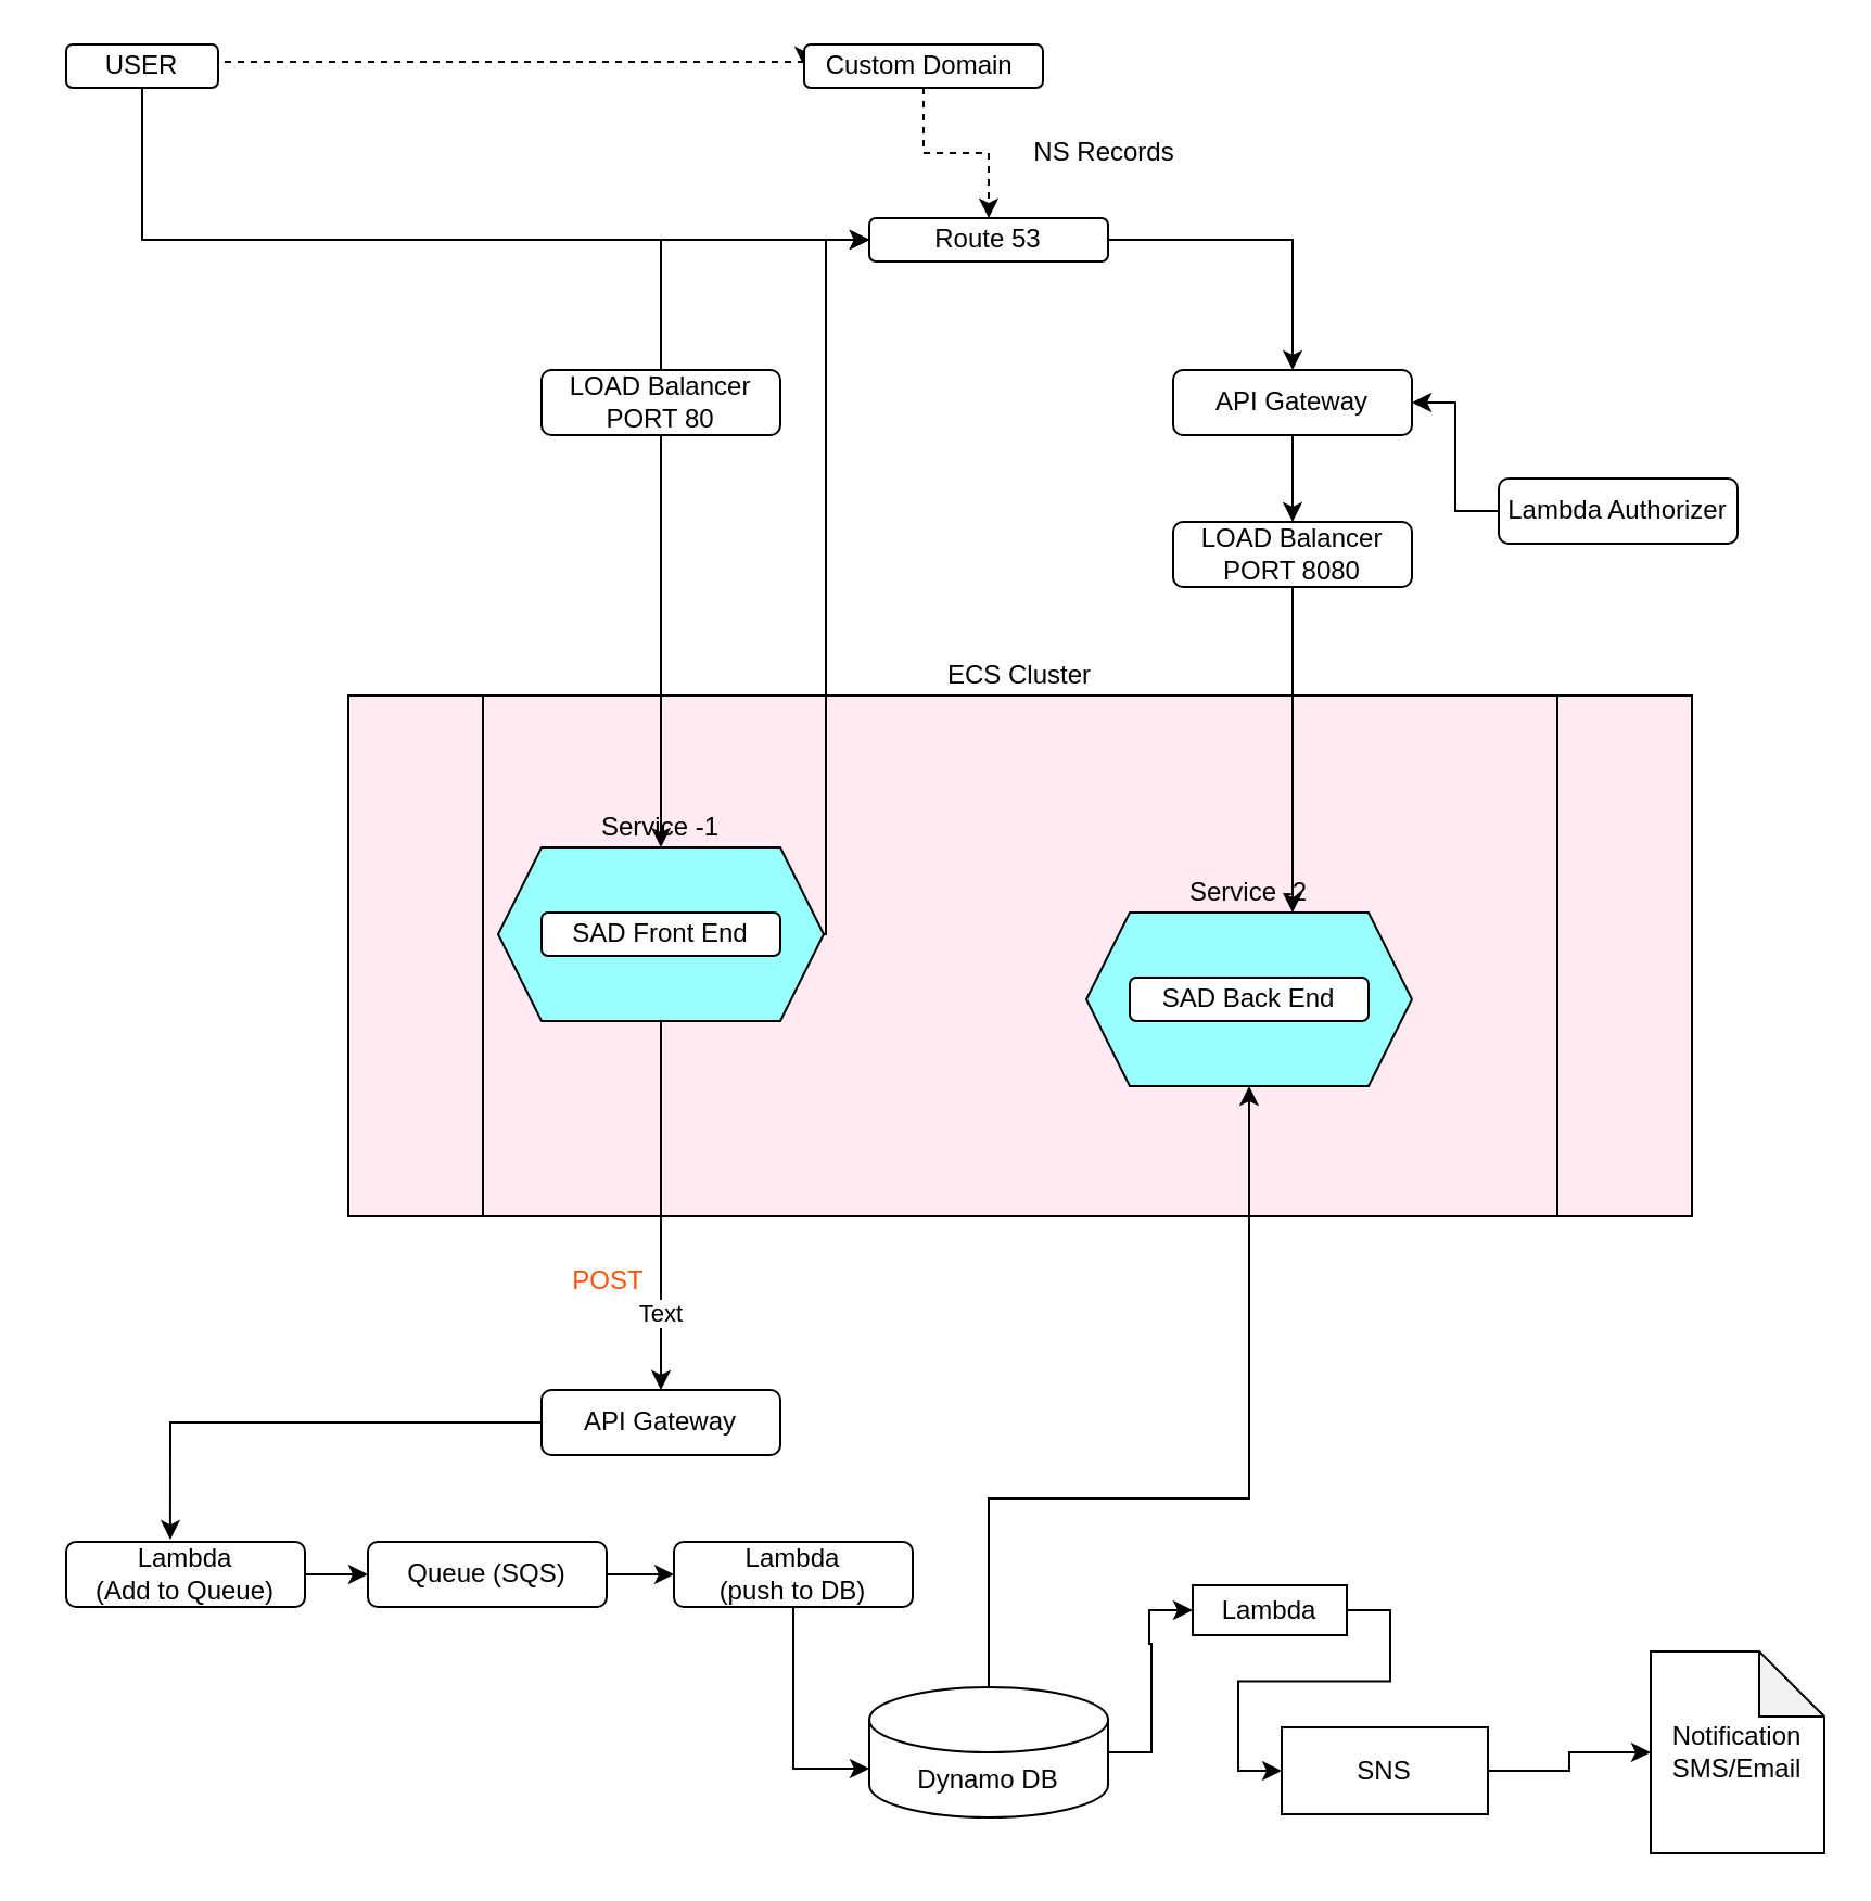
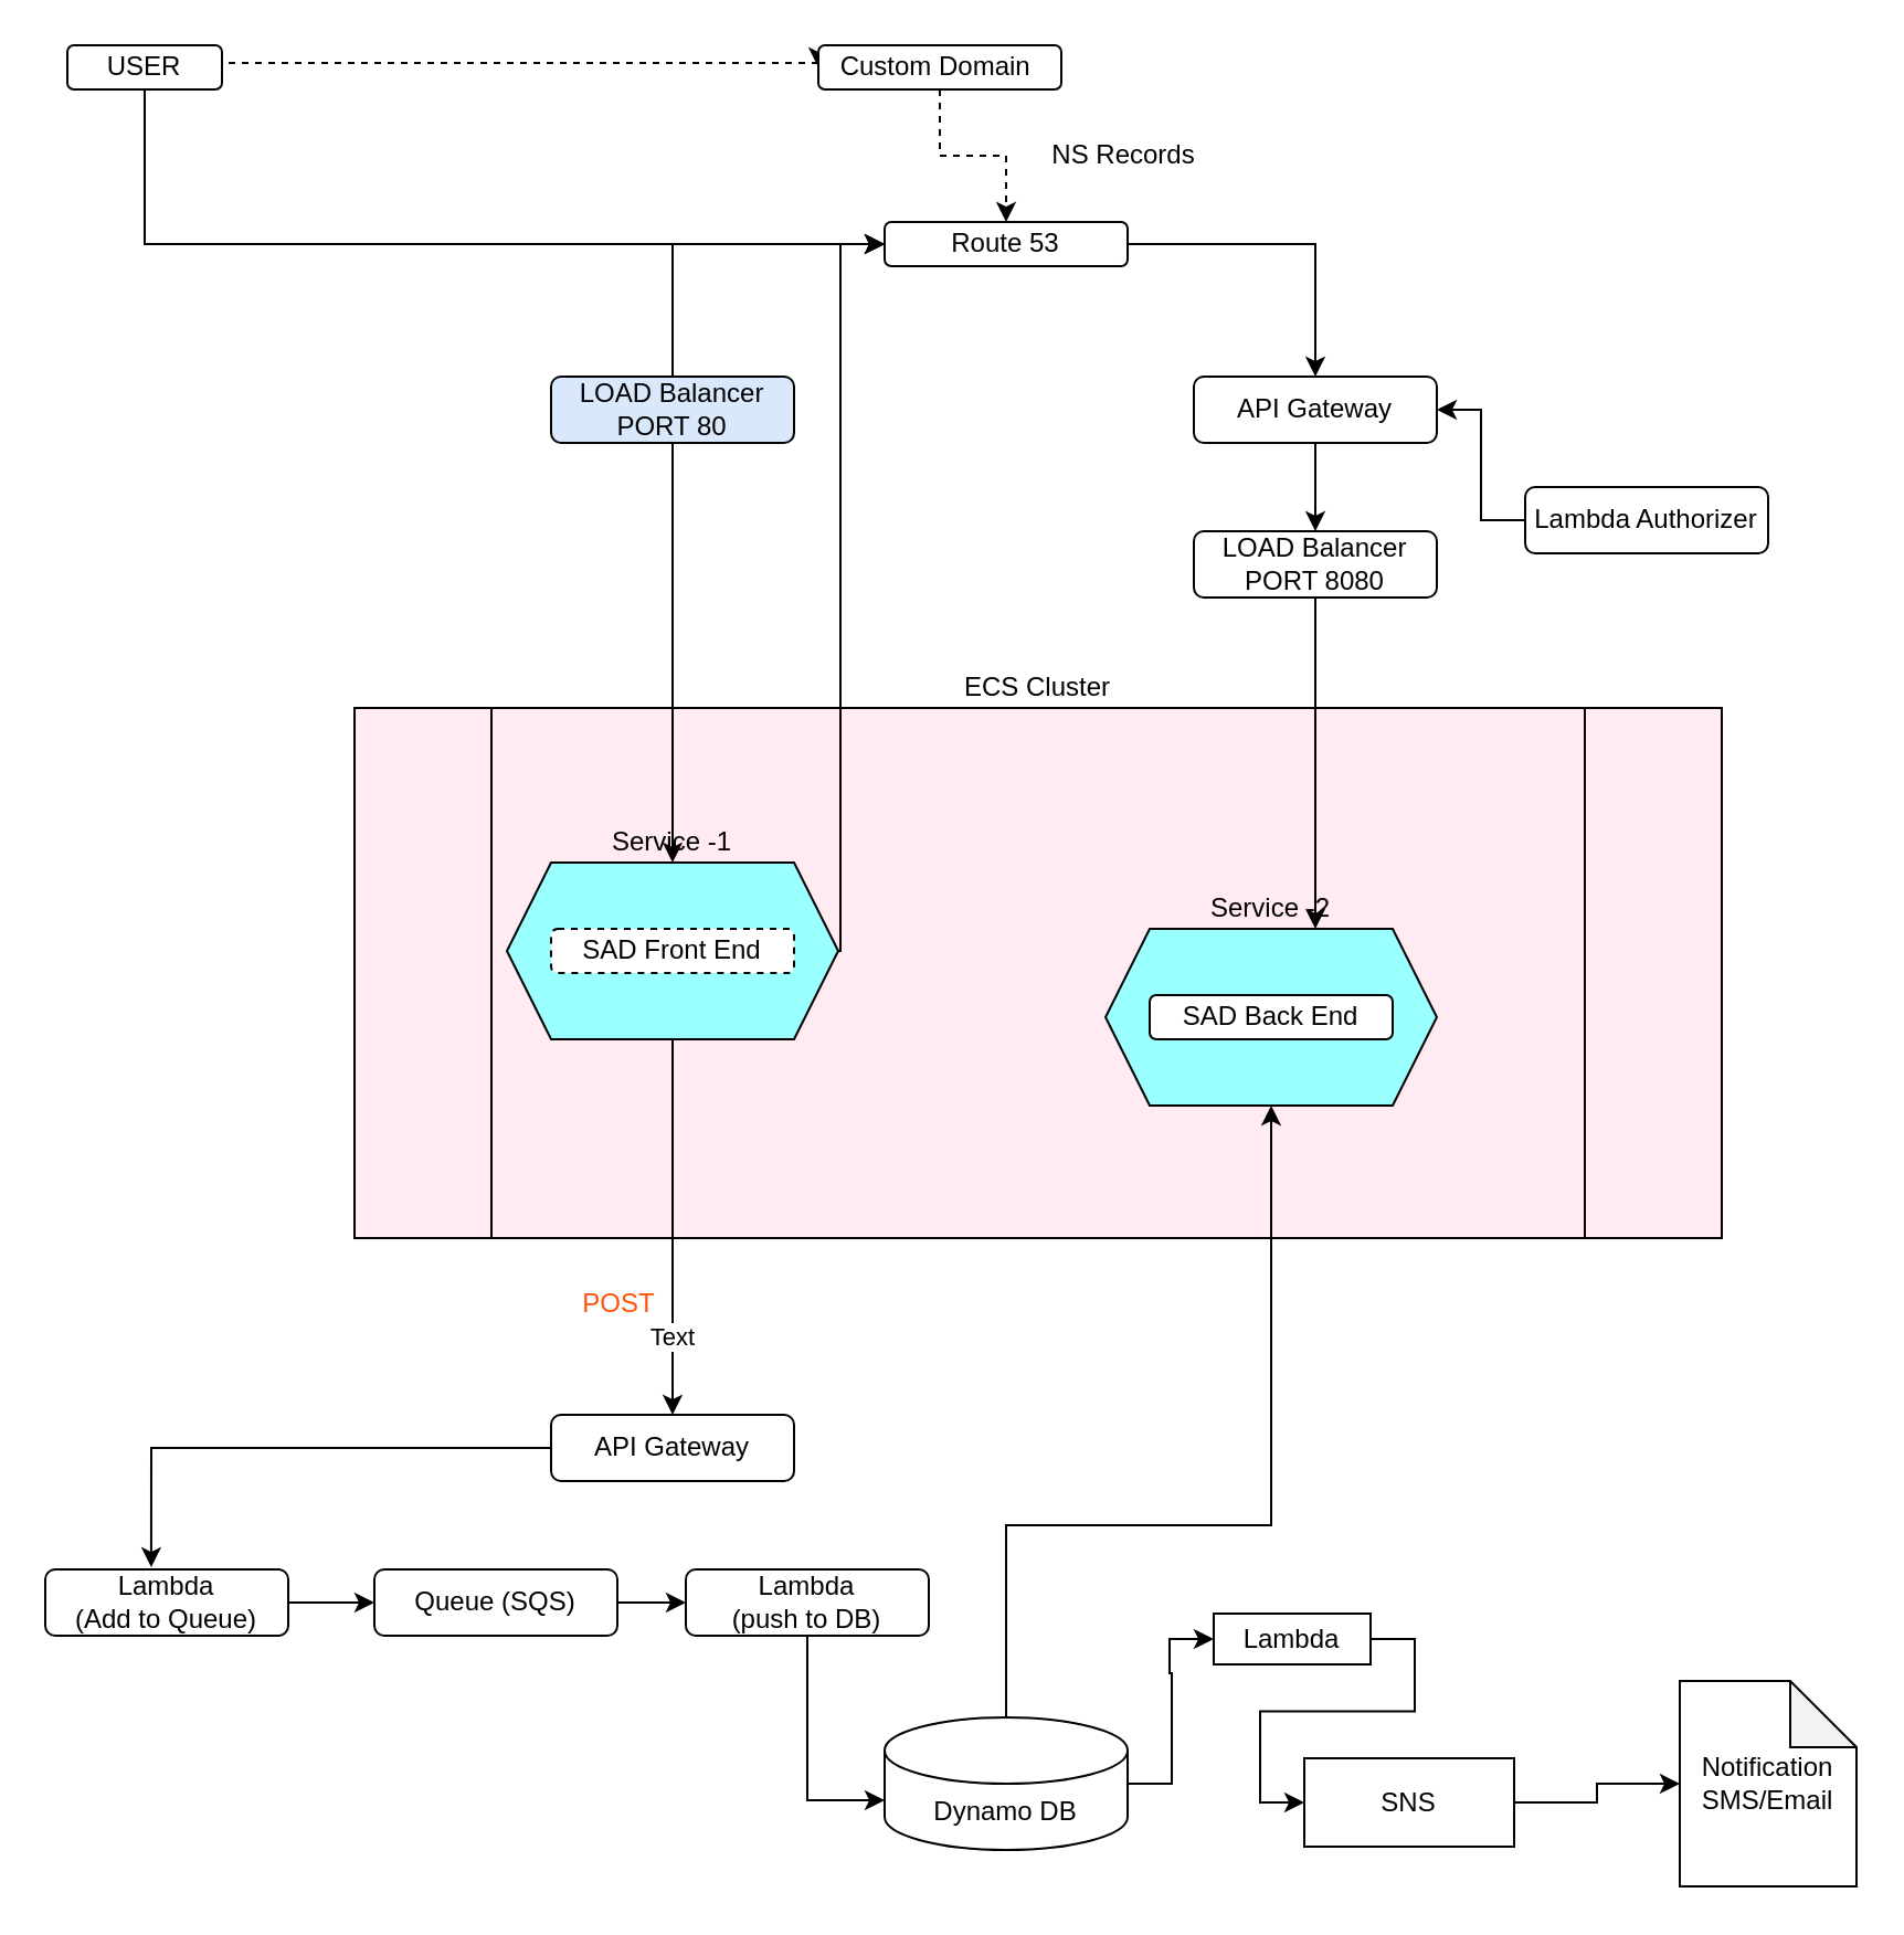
- <mxCell id="20" value="LOAD Balancer&lt;br&gt;PORT 80" style="rounded=1;whiteSpace=wrap;html=1;" parent="1" vertex="1"><mxGeometry x="249" y="170" width="110" height="30" as="geometry" /></mxCell>
+ <mxCell id="20" value="LOAD Balancer&lt;br&gt;PORT 80" style="rounded=1;whiteSpace=wrap;html=1;fillColor=#dae8fc;" parent="1" vertex="1"><mxGeometry x="249" y="170" width="110" height="30" as="geometry" /></mxCell>
- <mxCell id="10" value="SAD Front End" style="rounded=1;whiteSpace=wrap;html=1;" parent="1" vertex="1"><mxGeometry x="249" y="420" width="110" height="20" as="geometry" /></mxCell>
+ <mxCell id="10" value="SAD Front End" style="rounded=1;whiteSpace=wrap;html=1;dashed=1;" parent="1" vertex="1"><mxGeometry x="249" y="420" width="110" height="20" as="geometry" /></mxCell>
- <mxCell id="36" value="Lambda&lt;br&gt;(Add to Queue)" style="rounded=1;whiteSpace=wrap;html=1;" parent="1" vertex="1"><mxGeometry x="30" y="710" width="110" height="30" as="geometry" /></mxCell>
+ <mxCell id="36" value="Lambda&lt;br&gt;(Add to Queue)" style="rounded=1;whiteSpace=wrap;html=1;" parent="1" vertex="1"><mxGeometry y="710" width="110" height="30" as="geometry" x="20" /></mxCell>
